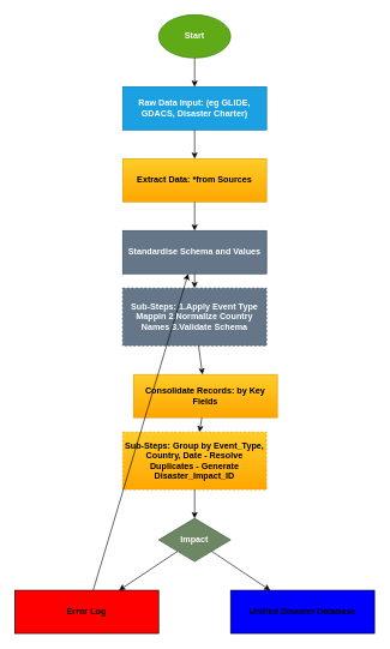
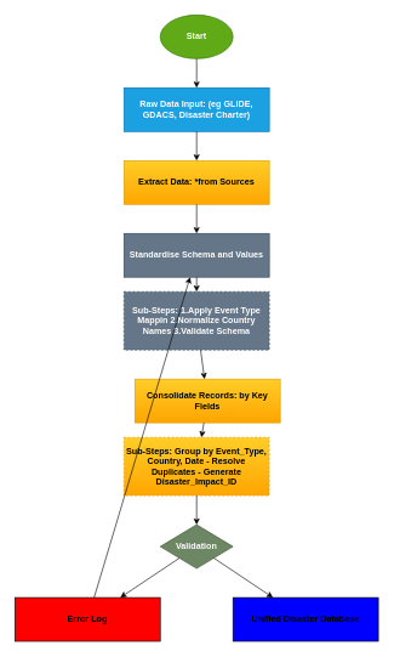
- <mxCell id="9" value="&lt;b&gt;Impact&lt;/b&gt;" style="rhombus;whiteSpace=wrap;html=1;fillColor=#6d8764;strokeColor=#3A5431;fontColor=#ffffff;" parent="1" vertex="1"><mxGeometry x="220" y="720" width="100" height="60" as="geometry" /></mxCell>
+ <mxCell id="9" value="&lt;b&gt;Validation&lt;/b&gt;" style="rhombus;whiteSpace=wrap;html=1;fillColor=#6d8764;strokeColor=#3A5431;fontColor=#ffffff;" parent="1" vertex="1"><mxGeometry x="220" y="720" width="100" height="60" as="geometry" /></mxCell>
